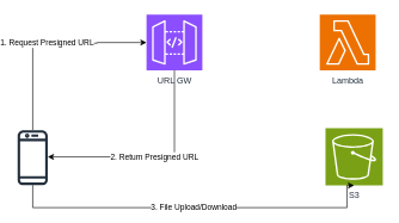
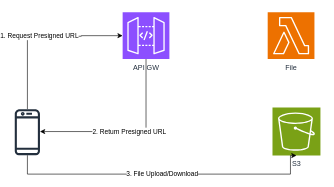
- <mxCell id="3" value="URL GW&lt;br&gt;" style="sketch=0;points=[[0,0,0],[0.25,0,0],[0.5,0,0],[0.75,0,0],[1,0,0],[0,1,0],[0.25,1,0],[0.5,1,0],[0.75,1,0],[1,1,0],[0,0.25,0],[0,0.5,0],[0,0.75,0],[1,0.25,0],[1,0.5,0],[1,0.75,0]];outlineConnect=0;fontColor=#232F3E;fillColor=#8C4FFF;strokeColor=#ffffff;dashed=0;verticalLabelPosition=bottom;verticalAlign=top;align=center;html=1;fontSize=12;fontStyle=0;aspect=fixed;shape=mxgraph.aws4.resourceIcon;resIcon=mxgraph.aws4.api_gateway;" vertex="1" parent="1"><mxGeometry x="200" y="20" width="78" height="78" as="geometry" /></mxCell>
+ <mxCell id="3" value="API GW&lt;br&gt;" style="sketch=0;points=[[0,0,0],[0.25,0,0],[0.5,0,0],[0.75,0,0],[1,0,0],[0,1,0],[0.25,1,0],[0.5,1,0],[0.75,1,0],[1,1,0],[0,0.25,0],[0,0.5,0],[0,0.75,0],[1,0.25,0],[1,0.5,0],[1,0.75,0]];outlineConnect=0;fontColor=#232F3E;fillColor=#8C4FFF;strokeColor=#ffffff;dashed=0;verticalLabelPosition=bottom;verticalAlign=top;align=center;html=1;fontSize=12;fontStyle=0;aspect=fixed;shape=mxgraph.aws4.resourceIcon;resIcon=mxgraph.aws4.api_gateway;" vertex="1" parent="1"><mxGeometry x="200" y="20" width="78" height="78" as="geometry" /></mxCell>
- <mxCell id="4" value="Lambda&lt;br&gt;" style="sketch=0;points=[[0,0,0],[0.25,0,0],[0.5,0,0],[0.75,0,0],[1,0,0],[0,1,0],[0.25,1,0],[0.5,1,0],[0.75,1,0],[1,1,0],[0,0.25,0],[0,0.5,0],[0,0.75,0],[1,0.25,0],[1,0.5,0],[1,0.75,0]];outlineConnect=0;fontColor=#232F3E;fillColor=#ED7100;strokeColor=#ffffff;dashed=0;verticalLabelPosition=bottom;verticalAlign=top;align=center;html=1;fontSize=12;fontStyle=0;aspect=fixed;shape=mxgraph.aws4.resourceIcon;resIcon=mxgraph.aws4.lambda;" vertex="1" parent="1"><mxGeometry x="442" y="20" width="78" height="78" as="geometry" /></mxCell>
+ <mxCell id="4" value="File&lt;br&gt;" style="sketch=0;points=[[0,0,0],[0.25,0,0],[0.5,0,0],[0.75,0,0],[1,0,0],[0,1,0],[0.25,1,0],[0.5,1,0],[0.75,1,0],[1,1,0],[0,0.25,0],[0,0.5,0],[0,0.75,0],[1,0.25,0],[1,0.5,0],[1,0.75,0]];outlineConnect=0;fontColor=#232F3E;fillColor=#ED7100;strokeColor=#ffffff;dashed=0;verticalLabelPosition=bottom;verticalAlign=top;align=center;html=1;fontSize=12;fontStyle=0;aspect=fixed;shape=mxgraph.aws4.resourceIcon;resIcon=mxgraph.aws4.lambda;" vertex="1" parent="1"><mxGeometry x="442" y="20" width="78" height="78" as="geometry" /></mxCell>
